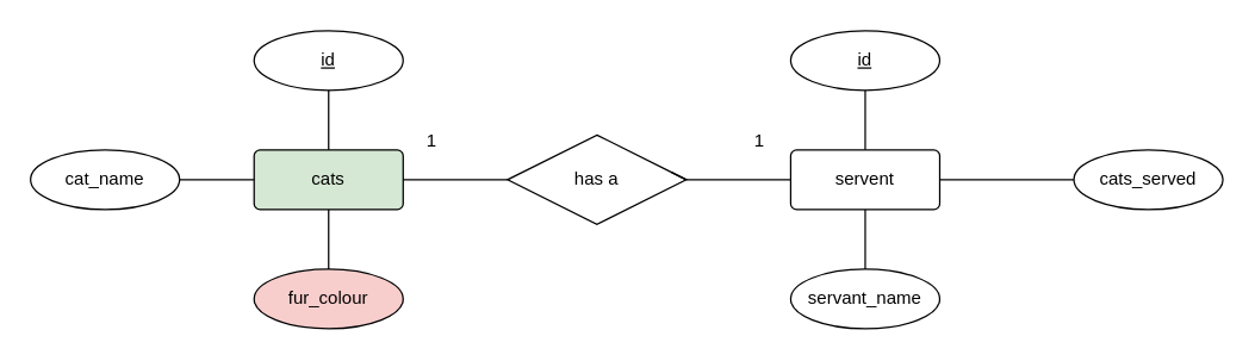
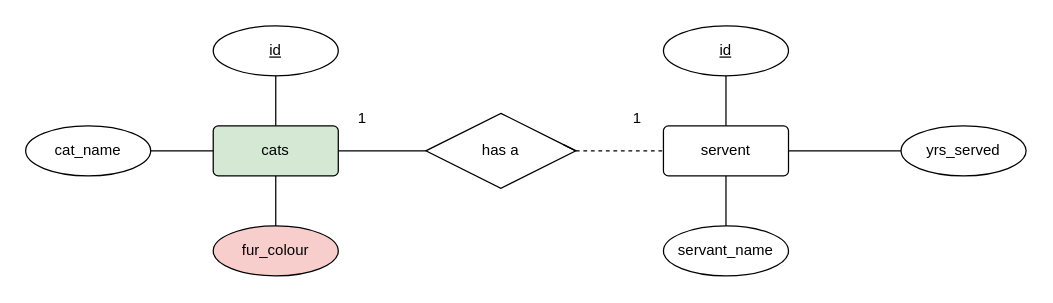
- <mxCell id="18" value="" style="endArrow=none;html=1;rounded=0;entryX=0;entryY=0.5;entryDx=0;entryDy=0;startArrow=none;" edge="1" parent="1" source="16" target="9"><mxGeometry relative="1" as="geometry"><mxPoint x="490" y="115" as="sourcePoint" /><mxPoint x="510" y="150" as="targetPoint" /></mxGeometry></mxCell>
+ <mxCell id="18" value="" style="endArrow=none;html=1;rounded=0;entryX=0;entryY=0.5;entryDx=0;entryDy=0;startArrow=none;dashed=1;" edge="1" parent="1" source="16" target="9"><mxGeometry relative="1" as="geometry"><mxPoint x="490" y="115" as="sourcePoint" /><mxPoint x="510" y="150" as="targetPoint" /></mxGeometry></mxCell>
- <mxCell id="10" value="cats_served" style="ellipse;whiteSpace=wrap;html=1;align=center;" vertex="1" parent="1"><mxGeometry x="720" y="100" width="100" height="40" as="geometry" /></mxCell>
+ <mxCell id="10" value="yrs_served" style="ellipse;whiteSpace=wrap;html=1;align=center;" vertex="1" parent="1"><mxGeometry x="720" y="100" width="100" height="40" as="geometry" /></mxCell>
